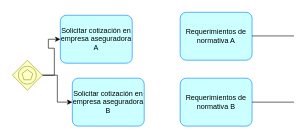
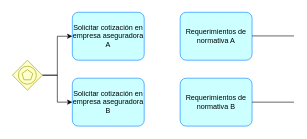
- <mxCell id="6" value="Solicitar cotización en empresa aseguradora A" style="points=[[0.25,0,0],[0.5,0,0],[0.75,0,0],[1,0.25,0],[1,0.5,0],[1,0.75,0],[0.75,1,0],[0.5,1,0],[0.25,1,0],[0,0.75,0],[0,0.5,0],[0,0.25,0]];shape=mxgraph.bpmn.task;whiteSpace=wrap;rectStyle=rounded;size=10;html=1;taskMarker=abstract;strokeColor=#007FFF;fillColor=#CCFFFF;" vertex="1" parent="1"><mxGeometry x="100" y="25" width="120" height="80" as="geometry" /></mxCell>
+ <mxCell id="6" value="Solicitar cotización en empresa aseguradora A" style="points=[[0.25,0,0],[0.5,0,0],[0.75,0,0],[1,0.25,0],[1,0.5,0],[1,0.75,0],[0.75,1,0],[0.5,1,0],[0.25,1,0],[0,0.75,0],[0,0.5,0],[0,0.25,0]];shape=mxgraph.bpmn.task;whiteSpace=wrap;rectStyle=rounded;size=10;html=1;taskMarker=abstract;strokeColor=#007FFF;fillColor=#CCFFFF;" vertex="1" parent="1"><mxGeometry x="120" y="20" width="120" height="80" as="geometry" /></mxCell>
